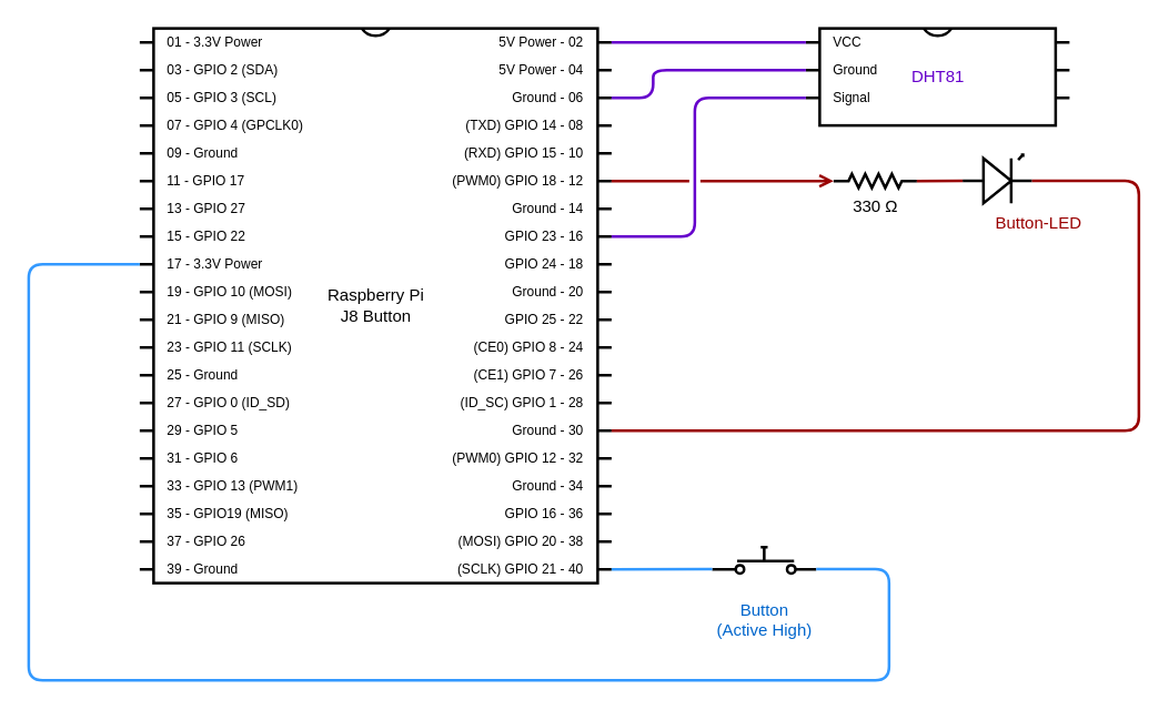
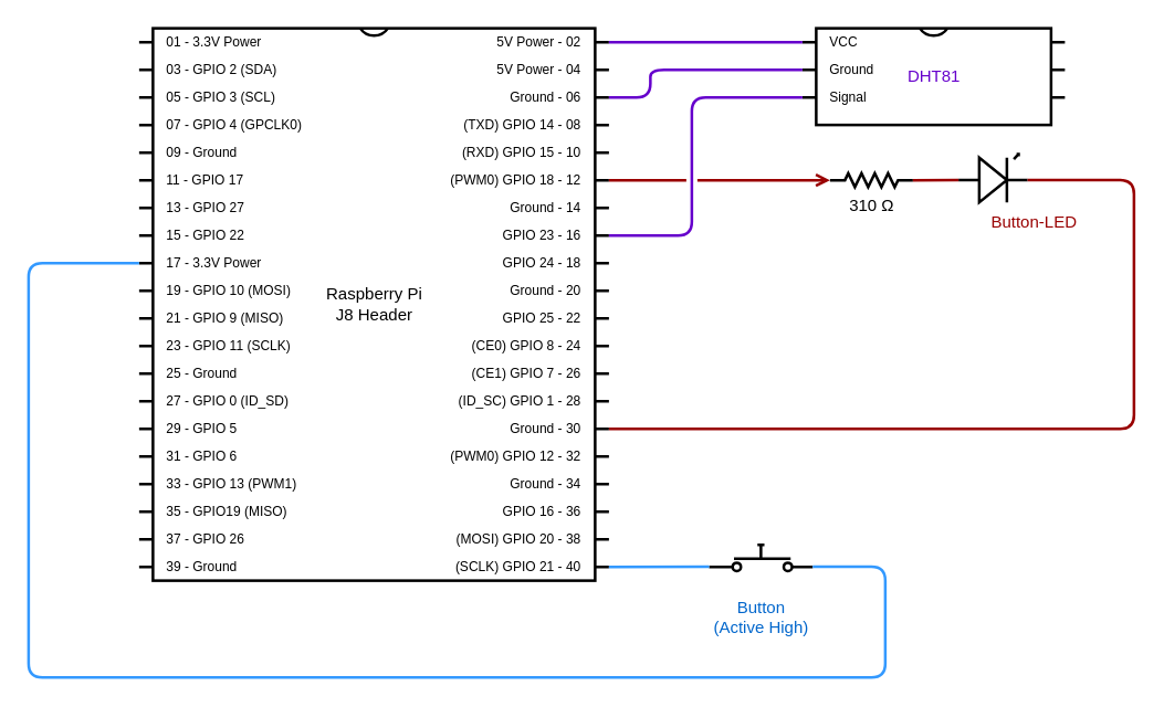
- <mxCell id="2" value="&lt;div&gt;Raspberry Pi&lt;/div&gt;&lt;div&gt;J8 Button&lt;br&gt;&lt;/div&gt;" style="shadow=0;dashed=0;align=center;fillColor=#ffffff;html=1;strokeWidth=2;shape=mxgraph.electrical.logic_gates.dual_inline_ic;labelNames=01 - 3.3V Power,03 - GPIO 2 (SDA),05 - GPIO 3 (SCL),07 - GPIO 4 (GPCLK0),09 - Ground,11 - GPIO 17,13 - GPIO 27,15 - GPIO 22,17 - 3.3V Power,19 - GPIO 10 (MOSI),21 - GPIO 9 (MISO),23 - GPIO 11 (SCLK),25 - Ground,27 - GPIO 0 (ID_SD),29 - GPIO 5,31 - GPIO 6,33 - GPIO 13 (PWM1),35 - GPIO19 (MISO),37 - GPIO 26,39 - Ground,(SCLK) GPIO 21 - 40,(MOSI) GPIO 20 - 38,GPIO 16 - 36,Ground - 34,(PWM0) GPIO 12 - 32,Ground - 30,(ID_SC) GPIO 1 - 28,(CE1) GPIO 7 - 26,(CE0) GPIO 8 - 24,GPIO 25 - 22,Ground - 20,GPIO 24 - 18,GPIO 23 - 16,Ground - 14,(PWM0) GPIO 18 - 12,(RXD) GPIO 15 - 10,(TXD) GPIO 14 - 08,Ground - 06,5V Power - 04,5V Power - 02;direction=east;portConstraintRotation=0;portConstraint=none;fixDash=0;autosize=0;collapsible=0;container=0;part=0;pinLabelType=cust;labelCount=40;" parent="1" vertex="1"><mxGeometry x="100" y="20" width="340" height="400" as="geometry" /></mxCell>
+ <mxCell id="2" value="&lt;div&gt;Raspberry Pi&lt;/div&gt;&lt;div&gt;J8 Header&lt;br&gt;&lt;/div&gt;" style="shadow=0;dashed=0;align=center;fillColor=#ffffff;html=1;strokeWidth=2;shape=mxgraph.electrical.logic_gates.dual_inline_ic;labelNames=01 - 3.3V Power,03 - GPIO 2 (SDA),05 - GPIO 3 (SCL),07 - GPIO 4 (GPCLK0),09 - Ground,11 - GPIO 17,13 - GPIO 27,15 - GPIO 22,17 - 3.3V Power,19 - GPIO 10 (MOSI),21 - GPIO 9 (MISO),23 - GPIO 11 (SCLK),25 - Ground,27 - GPIO 0 (ID_SD),29 - GPIO 5,31 - GPIO 6,33 - GPIO 13 (PWM1),35 - GPIO19 (MISO),37 - GPIO 26,39 - Ground,(SCLK) GPIO 21 - 40,(MOSI) GPIO 20 - 38,GPIO 16 - 36,Ground - 34,(PWM0) GPIO 12 - 32,Ground - 30,(ID_SC) GPIO 1 - 28,(CE1) GPIO 7 - 26,(CE0) GPIO 8 - 24,GPIO 25 - 22,Ground - 20,GPIO 24 - 18,GPIO 23 - 16,Ground - 14,(PWM0) GPIO 18 - 12,(RXD) GPIO 15 - 10,(TXD) GPIO 14 - 08,Ground - 06,5V Power - 04,5V Power - 02;direction=east;portConstraintRotation=0;portConstraint=none;fixDash=0;autosize=0;collapsible=0;container=0;part=0;pinLabelType=cust;labelCount=40;" parent="1" vertex="1"><mxGeometry x="100" y="20" width="340" height="400" as="geometry" /></mxCell>
- <mxCell id="3" value="330 &lt;span class=&quot;ILfuVd&quot;&gt;&lt;span class=&quot;e24Kjd&quot;&gt;Ω&lt;/span&gt;&lt;/span&gt;" style="pointerEvents=1;verticalLabelPosition=bottom;shadow=0;dashed=0;align=center;fillColor=#ffffff;html=1;verticalAlign=top;strokeWidth=2;shape=mxgraph.electrical.resistors.resistor_2;" parent="1" vertex="1"><mxGeometry x="600" y="125" width="60" height="10" as="geometry" /></mxCell>
+ <mxCell id="3" value="310 &lt;span class=&quot;ILfuVd&quot;&gt;&lt;span class=&quot;e24Kjd&quot;&gt;Ω&lt;/span&gt;&lt;/span&gt;" style="pointerEvents=1;verticalLabelPosition=bottom;shadow=0;dashed=0;align=center;fillColor=#ffffff;html=1;verticalAlign=top;strokeWidth=2;shape=mxgraph.electrical.resistors.resistor_2;" parent="1" vertex="1"><mxGeometry x="600" y="125" width="60" height="10" as="geometry" /></mxCell>
